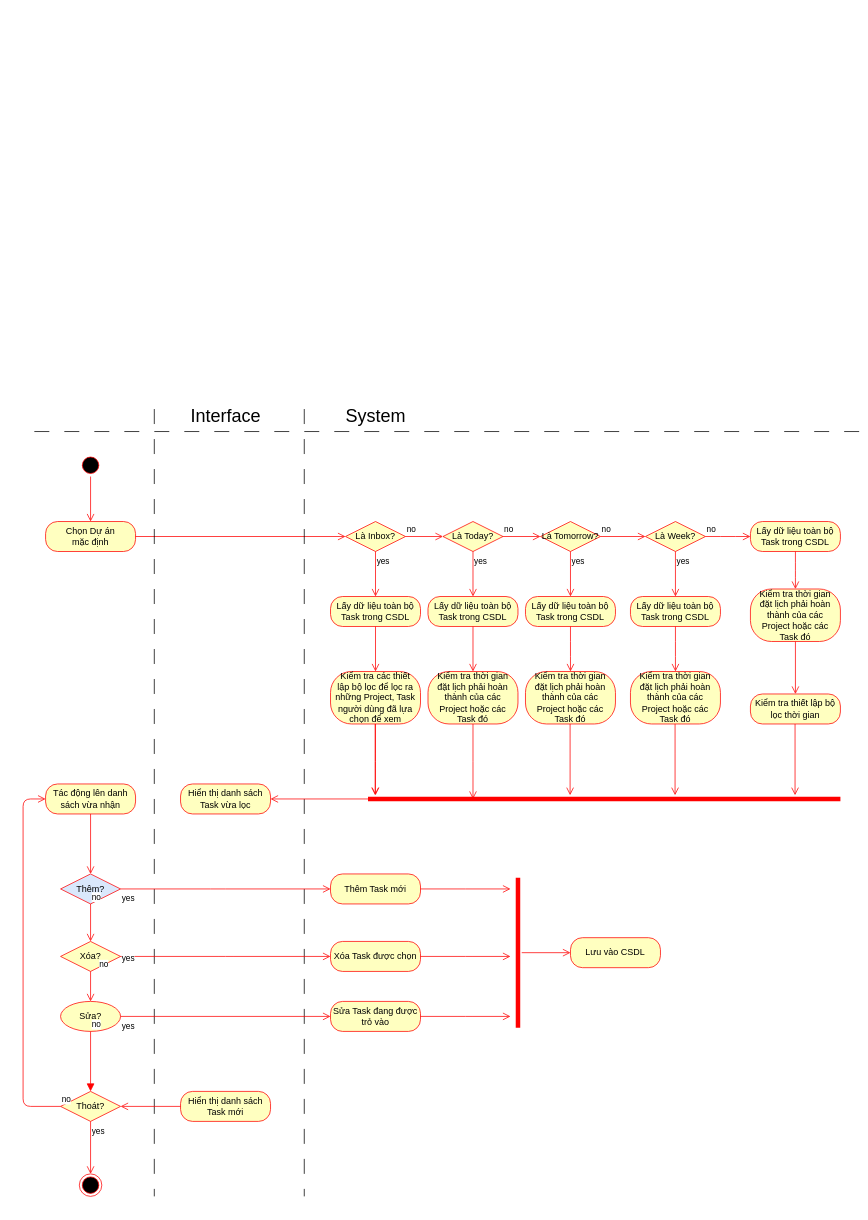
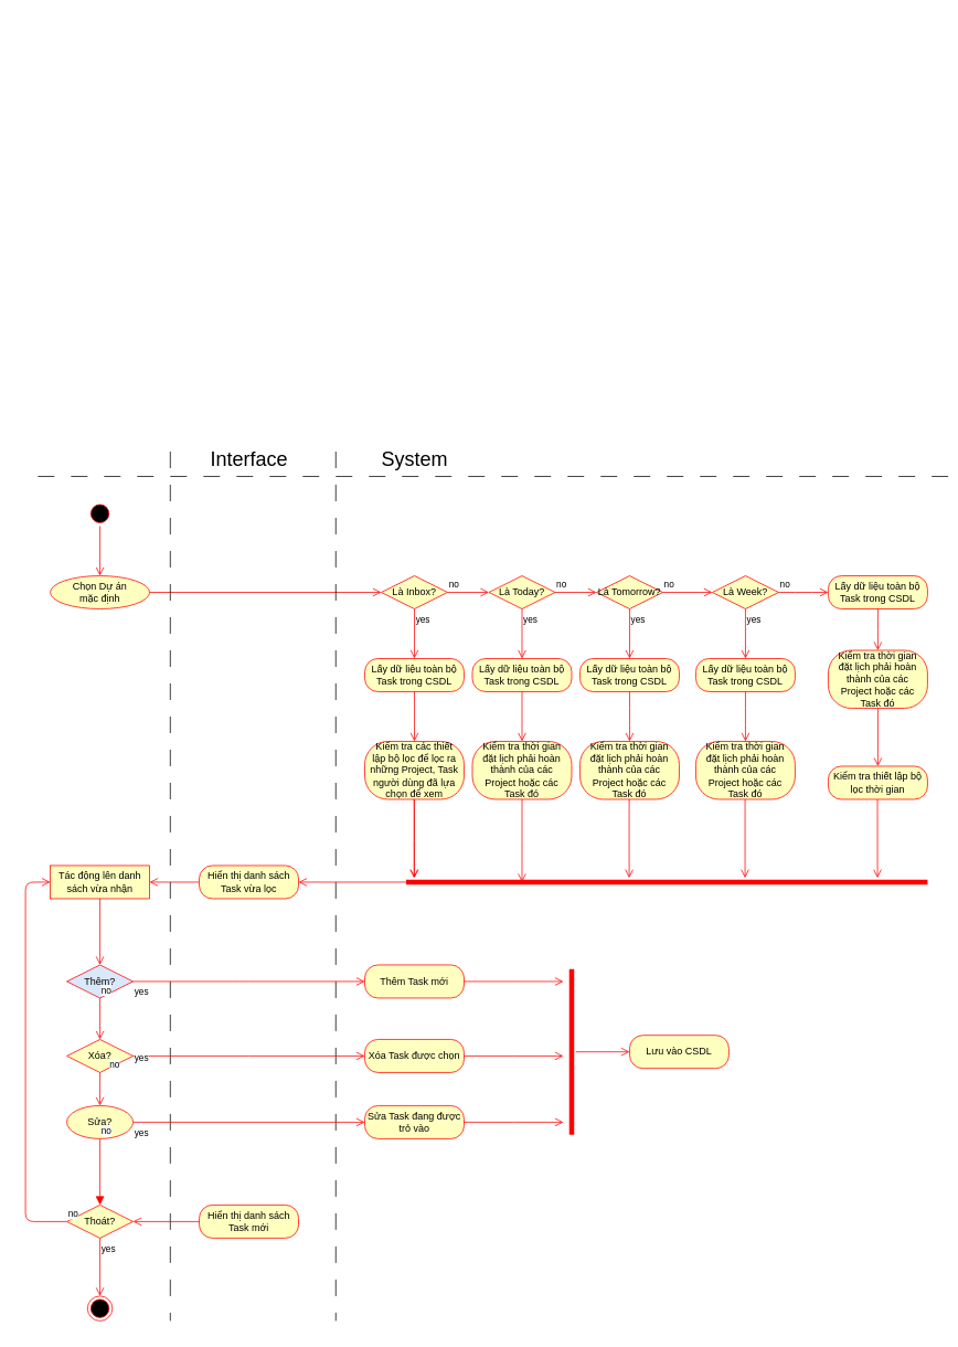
- <mxCell id="5" value="Chọn Dự án&lt;br&gt;mặc định" style="rounded=1;whiteSpace=wrap;html=1;arcSize=40;fontColor=#000000;fillColor=#ffffc0;strokeColor=#ff0000;" parent="1" vertex="1"><mxGeometry x="60" y="695" width="120" height="40" as="geometry" /></mxCell>
+ <mxCell id="5" value="Chọn Dự án&lt;br&gt;mặc định" style="ellipse;whiteSpace=wrap;html=1;arcSize=40;fontColor=#000000;fillColor=#ffffc0;strokeColor=#ff0000;" parent="1" vertex="1"><mxGeometry x="60" y="695" width="120" height="40" as="geometry" /></mxCell>
- <mxCell id="12" value="Tác động lên danh sách vừa nhận" style="rounded=1;whiteSpace=wrap;html=1;arcSize=40;fontColor=#000000;fillColor=#ffffc0;strokeColor=#ff0000;" parent="1" vertex="1"><mxGeometry x="60" y="1045" width="120" height="40" as="geometry" /></mxCell>
+ <mxCell id="12" value="Tác động lên danh sách vừa nhận" style="whiteSpace=wrap;html=1;arcSize=40;fontColor=#000000;fillColor=#ffffc0;strokeColor=#ff0000;rounded=0;" parent="1" vertex="1"><mxGeometry x="60" y="1045" width="120" height="40" as="geometry" /></mxCell>
+ <mxCell id="10" value="" style="edgeStyle=orthogonalEdgeStyle;html=1;verticalAlign=bottom;endArrow=open;endSize=8;strokeColor=#ff0000;exitX=0;exitY=0.5;exitDx=0;exitDy=0;entryX=1;entryY=0.5;entryDx=0;entryDy=0;" parent="1" source="11" target="12" edge="1"><mxGeometry relative="1" as="geometry"><mxPoint x="180" y="815" as="targetPoint" /></mxGeometry></mxCell>
